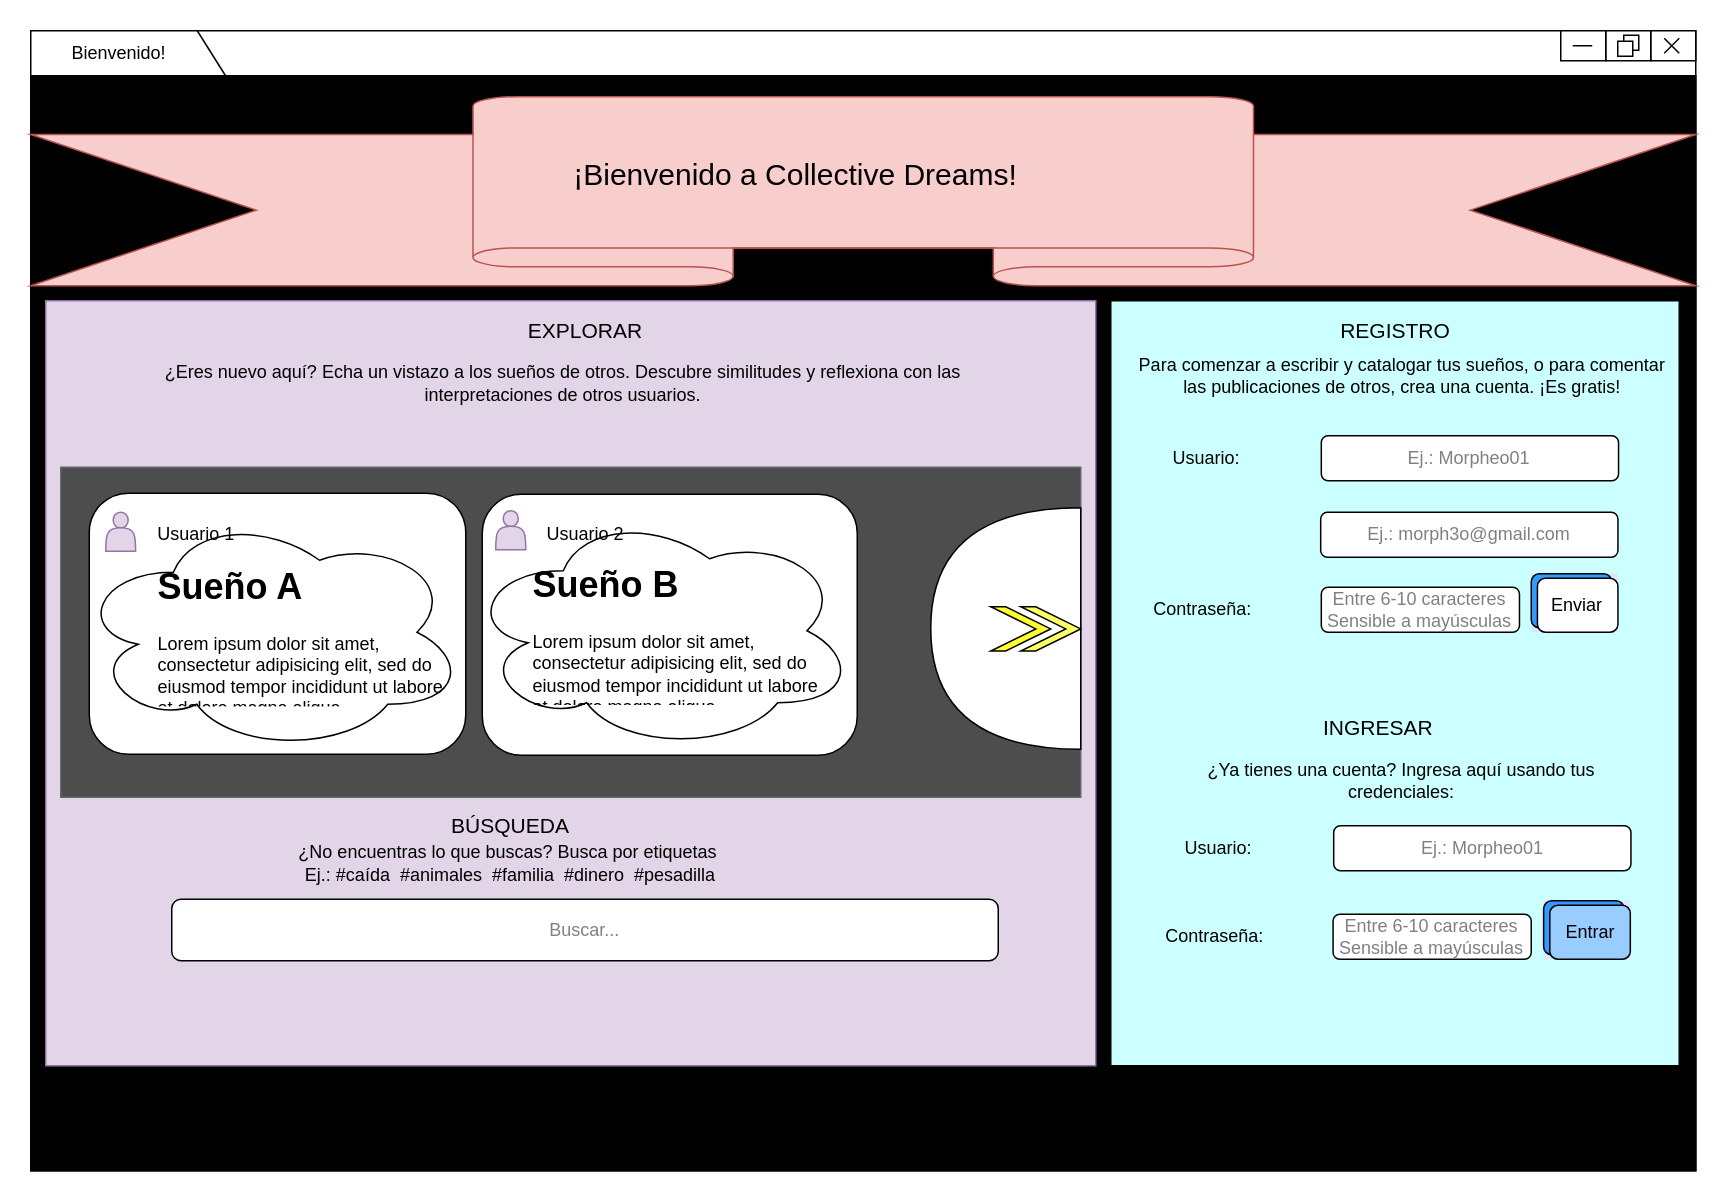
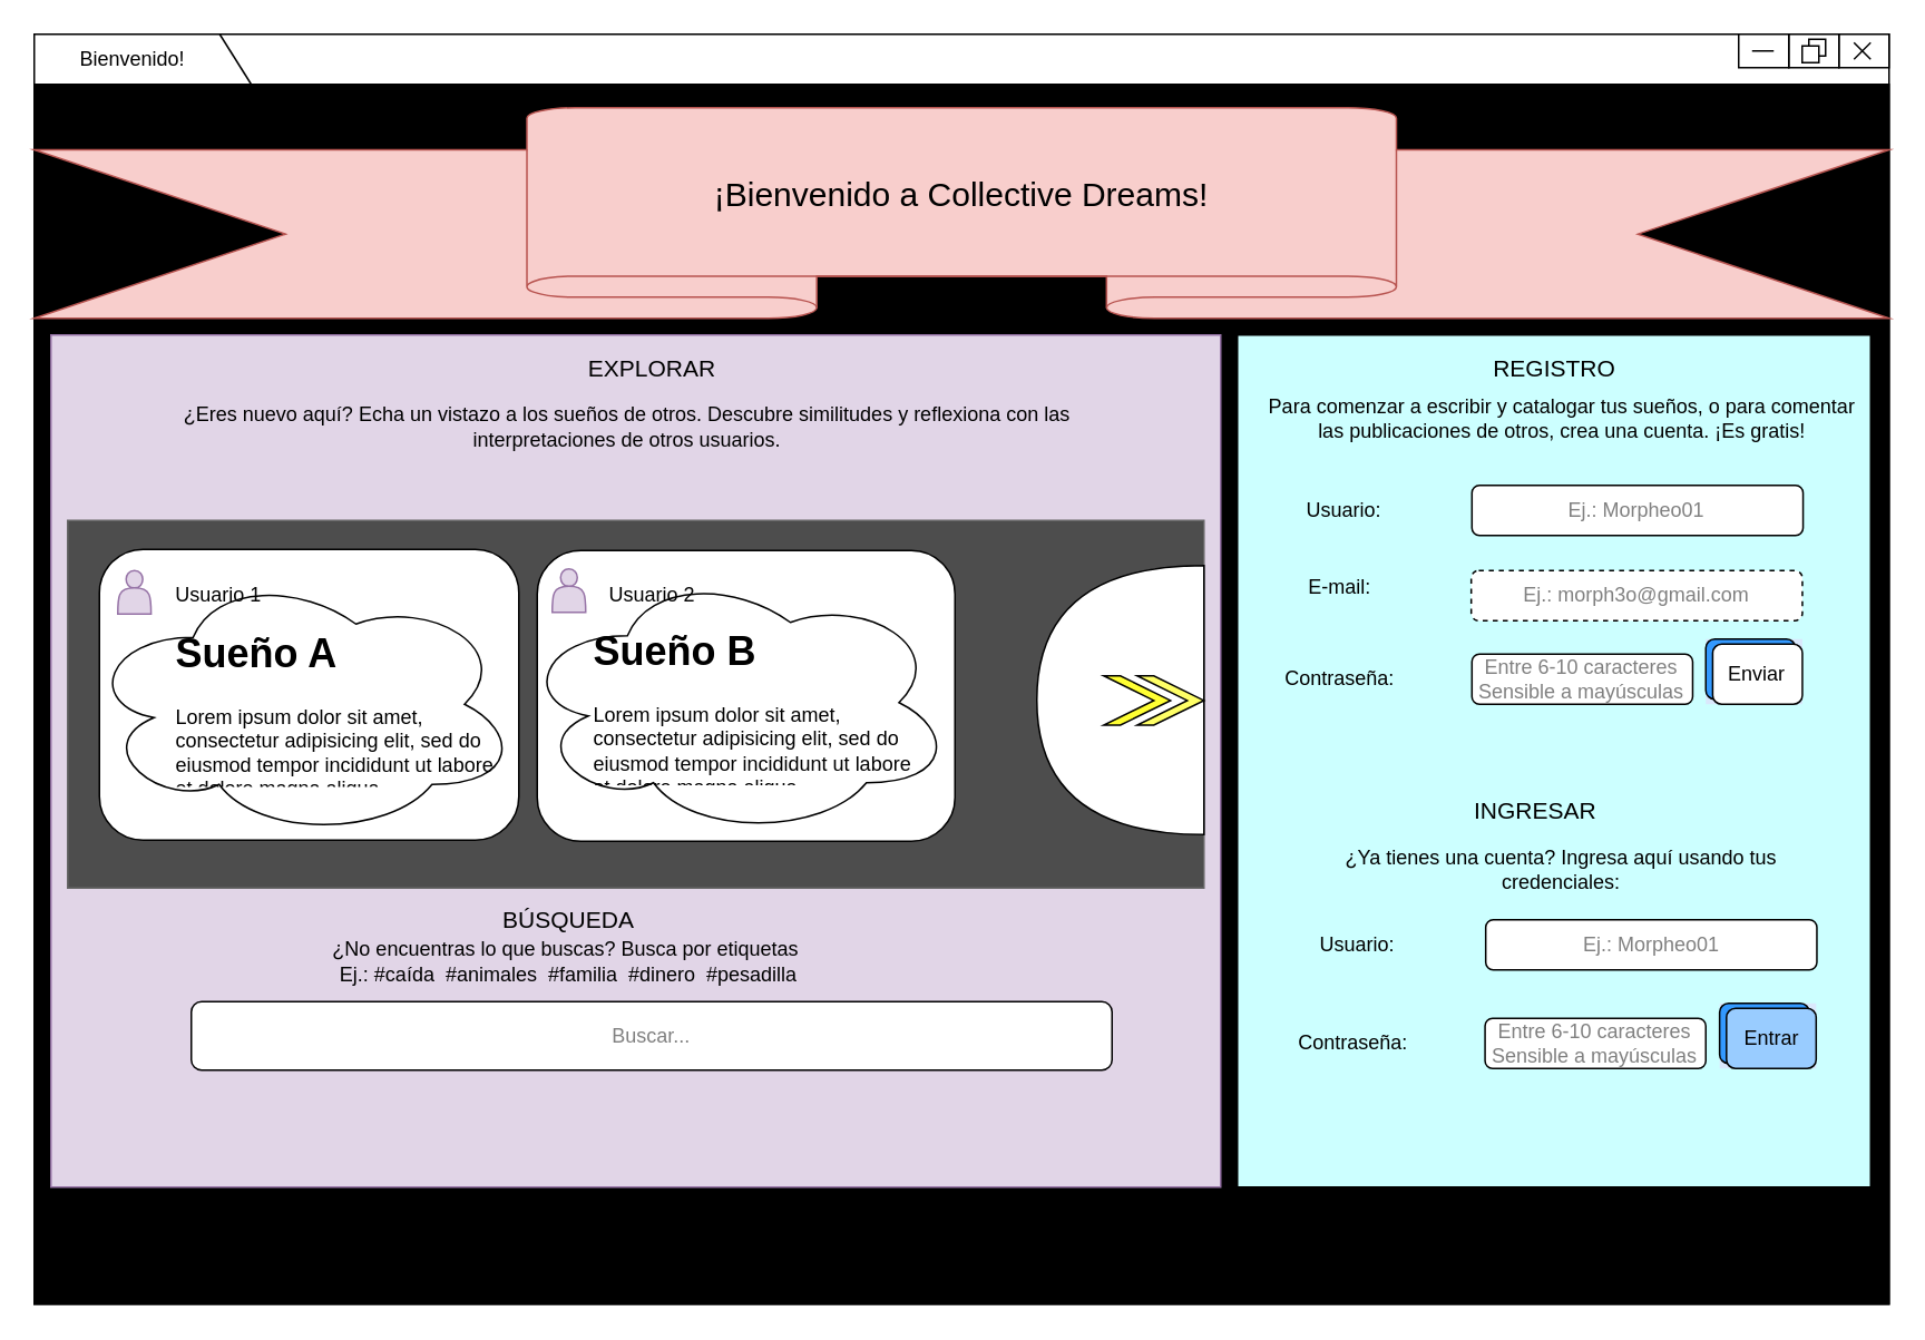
- <mxCell id="21" value="&lt;font style=&quot;font-size: 20px&quot;&gt;¡Bienvenido a Collective Dreams!&lt;/font&gt;" style="text;html=1;align=center;verticalAlign=middle;whiteSpace=wrap;rounded=0;" parent="1" vertex="1"><mxGeometry x="275" y="70" width="510" height="90" as="geometry" /></mxCell>
+ <mxCell id="21" value="&lt;font style=&quot;font-size: 20px&quot;&gt;¡Bienvenido a Collective Dreams!&lt;/font&gt;" style="text;html=1;align=center;verticalAlign=middle;whiteSpace=wrap;rounded=0;" parent="1" vertex="1"><mxGeometry x="320" y="70" width="510" height="90" as="geometry" /></mxCell>
+ <mxCell id="47" value="E-mail:" style="text;html=1;strokeColor=none;fillColor=none;align=center;verticalAlign=middle;whiteSpace=wrap;rounded=0;" parent="42" vertex="1"><mxGeometry x="40.873" y="141" width="41.285" height="20" as="geometry" /></mxCell>
- <mxCell id="46" value="&lt;font color=&quot;#808080&quot;&gt;Ej.: morph3o@gmail.com&lt;/font&gt;" style="rounded=1;whiteSpace=wrap;html=1;" parent="42" vertex="1"><mxGeometry x="139.958" y="141" width="198.17" height="30" as="geometry" /></mxCell>
+ <mxCell id="46" value="&lt;font color=&quot;#808080&quot;&gt;Ej.: morph3o@gmail.com&lt;/font&gt;" style="rounded=1;whiteSpace=wrap;html=1;dashed=1;" parent="42" vertex="1"><mxGeometry x="139.958" y="141" width="198.17" height="30" as="geometry" /></mxCell>
